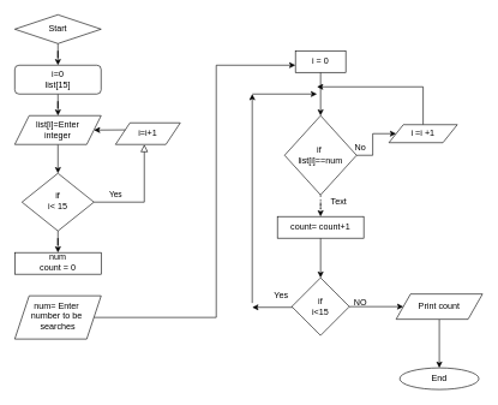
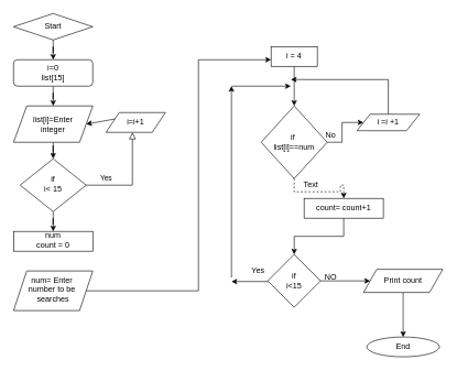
- <mxCell id="17" value="i = 0" style="rounded=0;whiteSpace=wrap;html=1;" vertex="1" parent="1"><mxGeometry x="410" y="70" width="70" height="30" as="geometry" /></mxCell>
+ <mxCell id="17" value="i = 4" style="rounded=0;whiteSpace=wrap;html=1;" vertex="1" parent="1"><mxGeometry x="410" y="70" width="70" height="30" as="geometry" /></mxCell>
- <mxCell id="9" value="list[i]=Enter &lt;br&gt;integer" style="shape=parallelogram;perimeter=parallelogramPerimeter;whiteSpace=wrap;html=1;fixedSize=1;" vertex="1" parent="1"><mxGeometry x="20" y="160" width="120" height="40" as="geometry" /></mxCell>
+ <mxCell id="9" value="list[i]=Enter &lt;br&gt;integer" style="shape=parallelogram;perimeter=parallelogramPerimeter;whiteSpace=wrap;html=1;fixedSize=1;" vertex="1" parent="1"><mxGeometry x="20" y="160" width="120" height="55" as="geometry" /></mxCell>
- <mxCell id="26" value="count= count+1" style="whiteSpace=wrap;html=1;rounded=0;" vertex="1" parent="1"><mxGeometry x="385" y="300" width="120" height="30" as="geometry" /></mxCell>
+ <mxCell id="26" value="count= count+1" style="whiteSpace=wrap;html=1;rounded=0;" vertex="1" parent="1"><mxGeometry x="460" y="300" width="120" height="30" as="geometry" /></mxCell>
